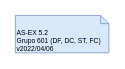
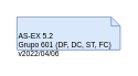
- <mxCell id="2" value="AS-EX 5.2&lt;br&gt;Grupo 601 (DF, DC, ST, FC)&lt;br&gt;v2022/04/06" style="shape=note2;boundedLbl=1;whiteSpace=wrap;html=1;size=11;verticalAlign=top;align=left;fontSize=9;fillColor=#dae8fc;strokeColor=#6c8ebf;" parent="1" vertex="1"><mxGeometry x="20" y="20" width="125" height="50" as="geometry" /></mxCell>
+ <mxCell id="2" value="AS-EX 5.2&lt;br&gt;Grupo 601 (DF, DC, ST, FC)&lt;br&gt;v2022/04/06" style="shape=note2;boundedLbl=1;whiteSpace=wrap;html=1;size=11;verticalAlign=top;align=left;fontSize=9;fillColor=#dae8fc;strokeColor=#6c8ebf;" parent="1" vertex="1"><mxGeometry x="20" y="20" width="125" height="40" as="geometry" /></mxCell>
